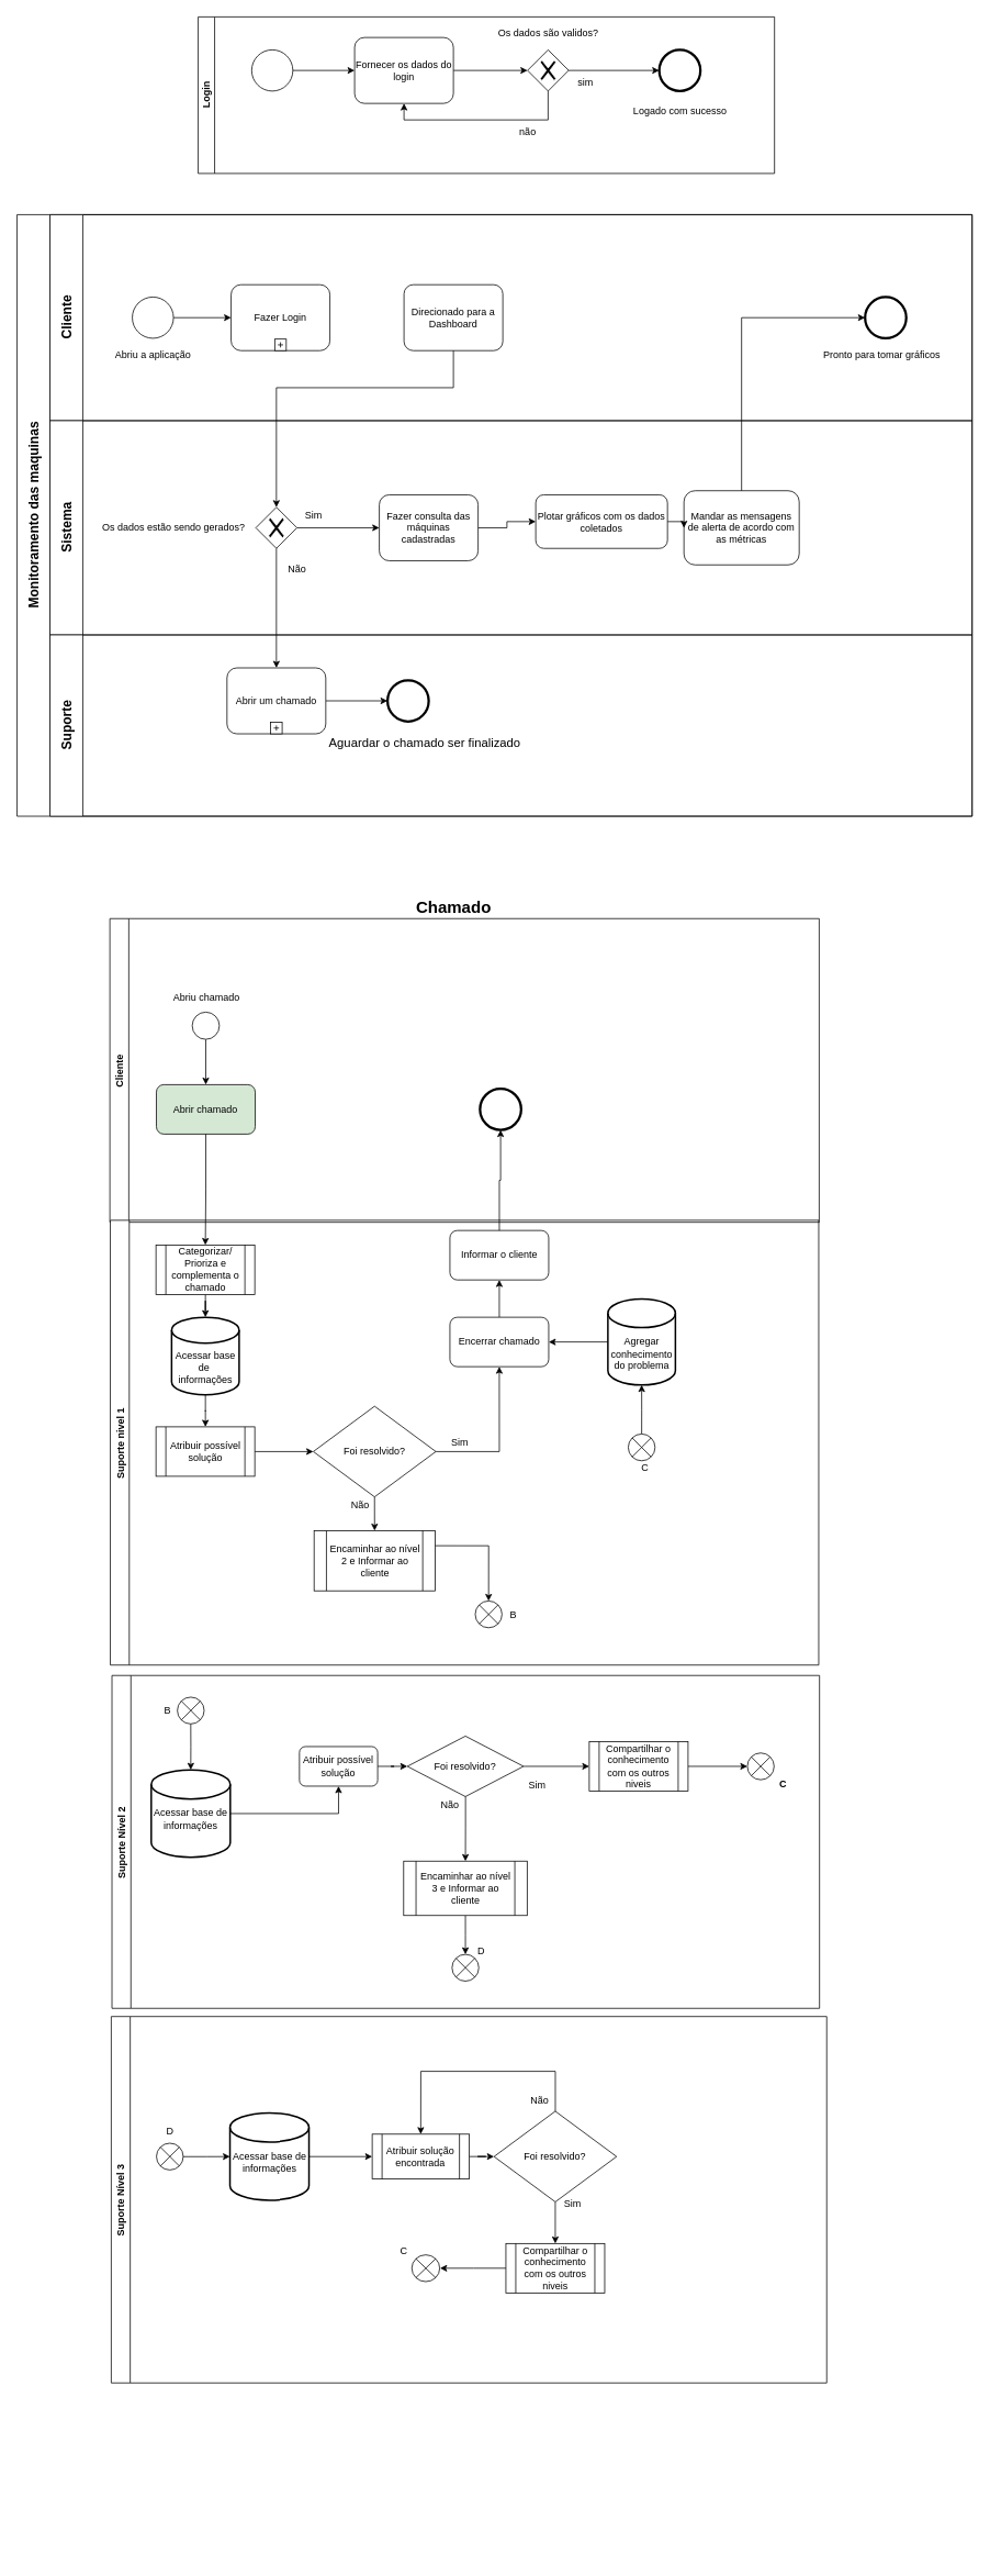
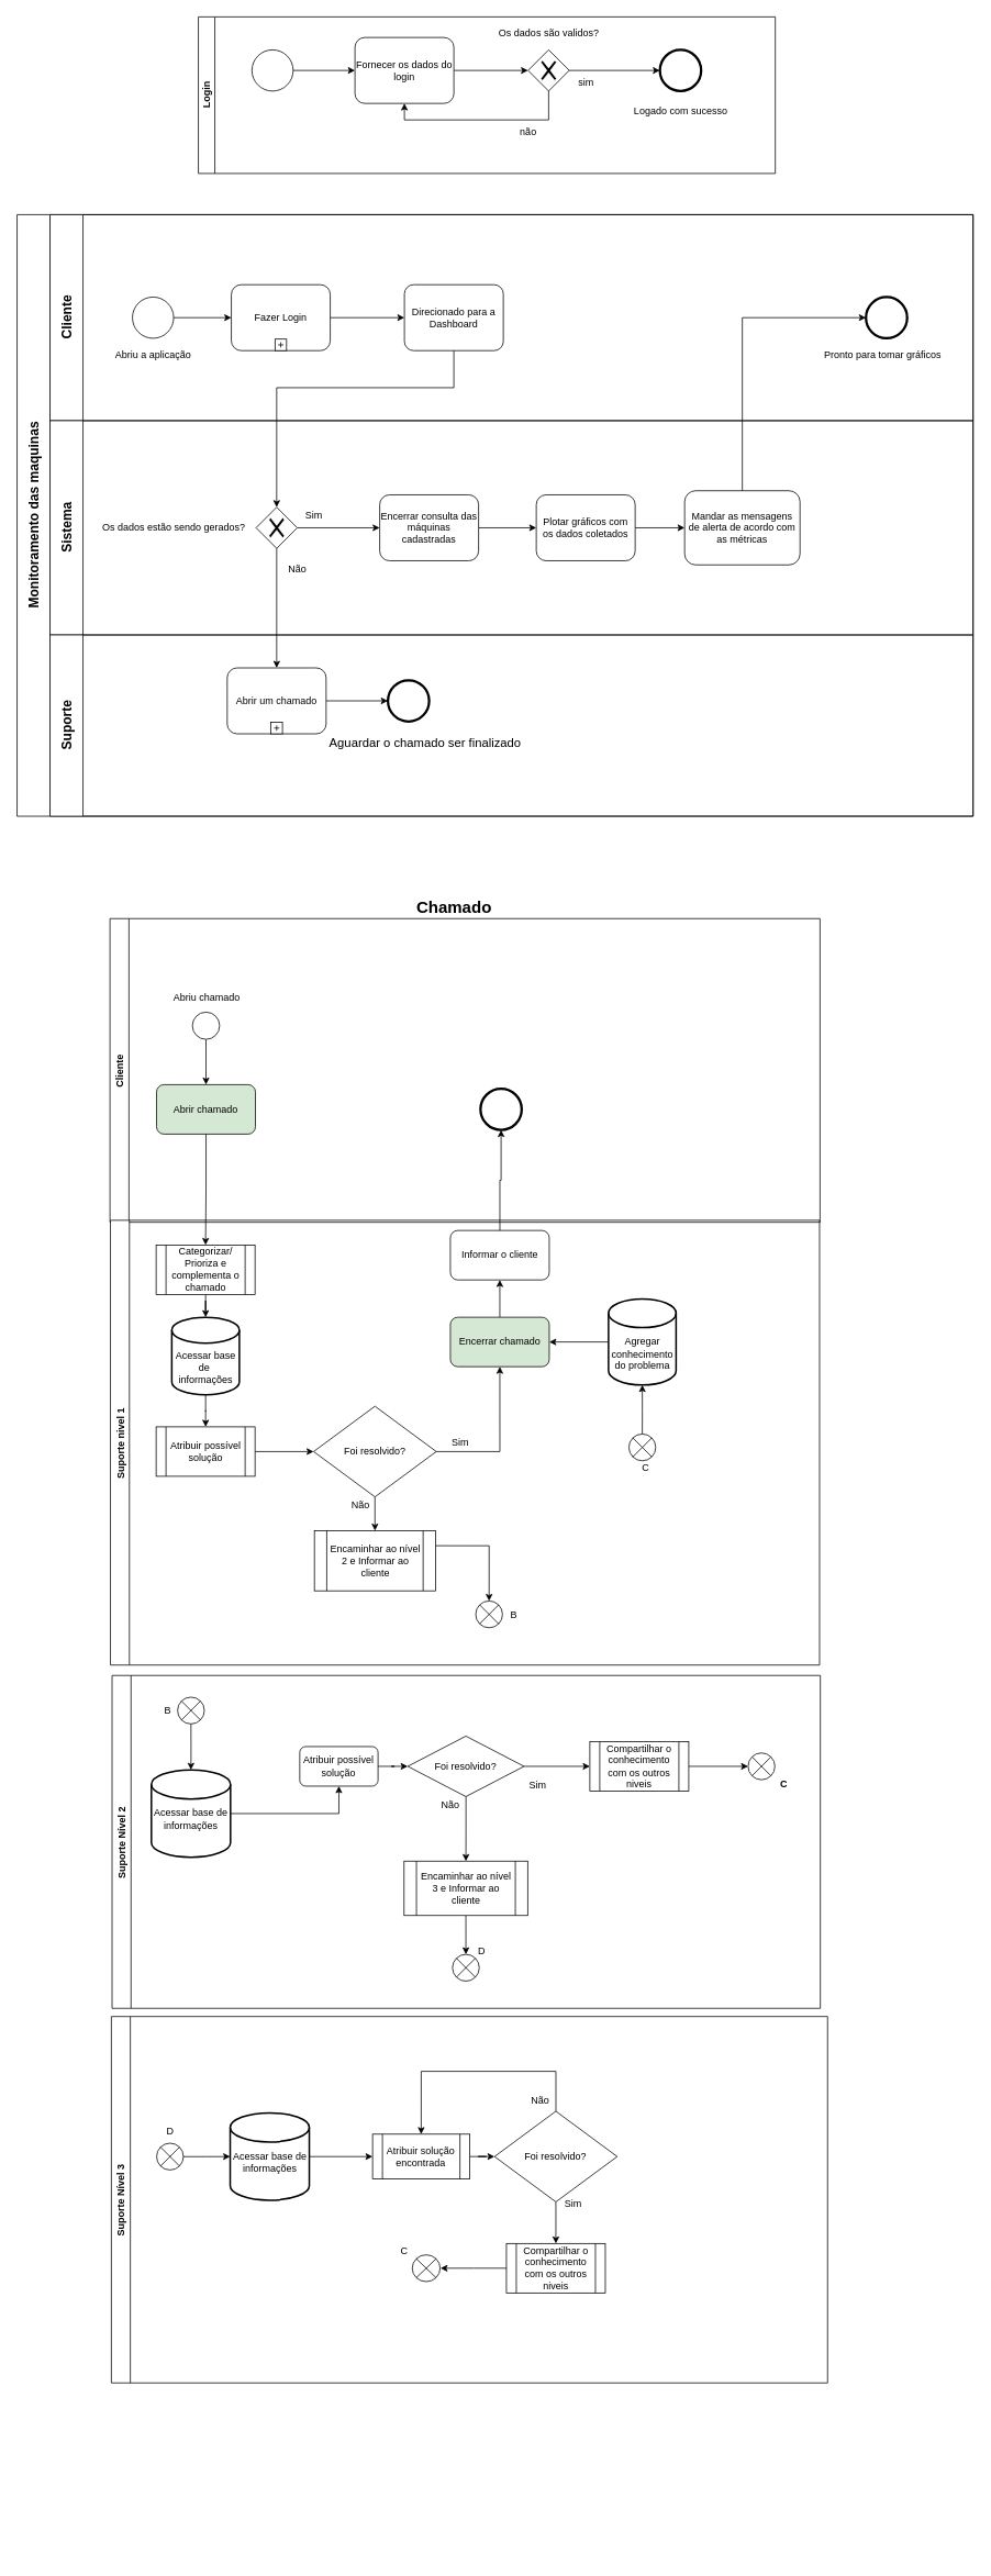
+ <mxCell id="6" style="edgeStyle=orthogonalEdgeStyle;rounded=0;orthogonalLoop=1;jettySize=auto;html=1;entryX=0;entryY=0.5;entryDx=0;entryDy=0;" parent="3" source="7" target="9" edge="1"><mxGeometry relative="1" as="geometry" /></mxCell>
- <mxCell id="21" value="Plotar gráficos com os dados coletados" style="shape=ext;rounded=1;html=1;whiteSpace=wrap;" parent="12" vertex="1"><mxGeometry x="590" y="90" width="160" height="65" as="geometry" /></mxCell>
+ <mxCell id="21" value="Plotar gráficos com os dados coletados" style="shape=ext;rounded=1;html=1;whiteSpace=wrap;" parent="12" vertex="1"><mxGeometry x="590" y="90" width="120" height="80" as="geometry" /></mxCell>
- <mxCell id="18" value="Fazer consulta das máquinas cadastradas" style="shape=ext;rounded=1;html=1;whiteSpace=wrap;" parent="12" vertex="1"><mxGeometry x="400" y="90" width="120" height="80" as="geometry" /></mxCell>
+ <mxCell id="18" value="Encerrar consulta das máquinas cadastradas" style="shape=ext;rounded=1;html=1;whiteSpace=wrap;" parent="12" vertex="1"><mxGeometry x="400" y="90" width="120" height="80" as="geometry" /></mxCell>
- <mxCell id="53" value="Encerrar chamado" style="rounded=1;whiteSpace=wrap;html=1;" parent="51" vertex="1"><mxGeometry x="252.12" y="278" width="120" height="60" as="geometry" /></mxCell>
+ <mxCell id="53" value="Encerrar chamado" style="rounded=1;whiteSpace=wrap;html=1;fillColor=#d5e8d4;" parent="51" vertex="1"><mxGeometry x="252.12" y="278" width="120" height="60" as="geometry" /></mxCell>
